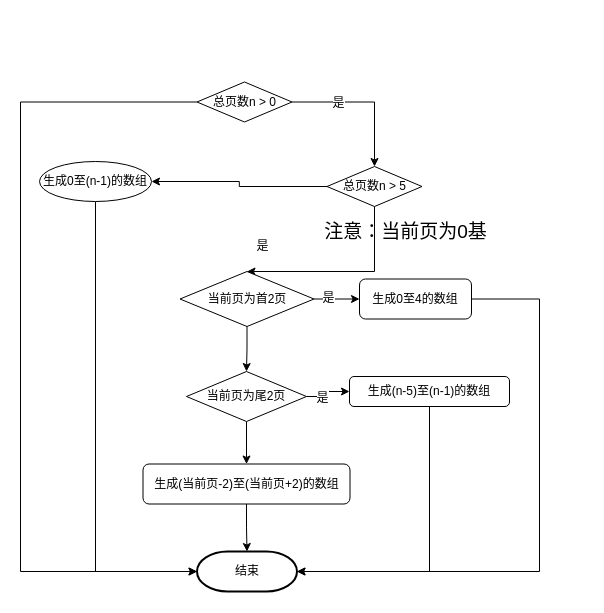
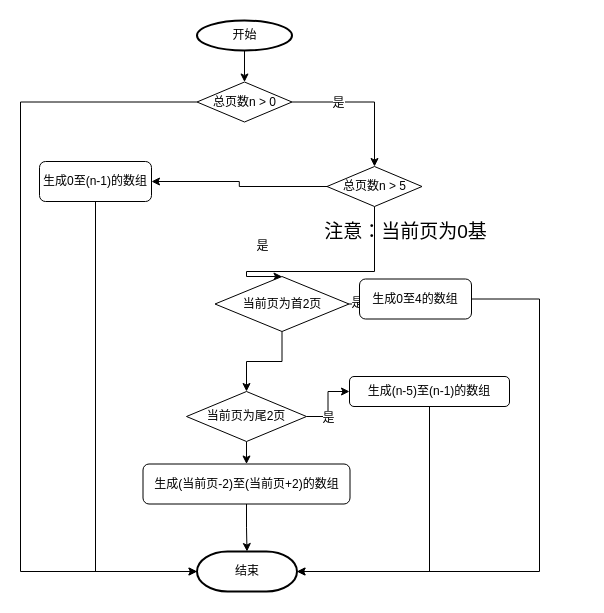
+ <mxCell id="23" value="开始" style="strokeWidth=2;html=1;shape=mxgraph.flowchart.start_1;whiteSpace=wrap;fontSize=12;" vertex="1" parent="1"><mxGeometry x="196.5" y="20" width="95" height="30" as="geometry" /></mxCell>
+ <mxCell id="22" style="edgeStyle=orthogonalEdgeStyle;rounded=0;orthogonalLoop=1;jettySize=auto;html=1;entryX=0.5;entryY=0;entryDx=0;entryDy=0;fontSize=12;" edge="1" parent="1" source="23" target="29"><mxGeometry relative="1" as="geometry" /></mxCell>
- <mxCell id="6" value="生成0至(n-1)的数组" style="ellipse;whiteSpace=wrap;html=1;" vertex="1" parent="1"><mxGeometry x="39" y="161" width="112" height="40" as="geometry" /></mxCell>
+ <mxCell id="6" value="生成0至(n-1)的数组" style="rounded=1;whiteSpace=wrap;html=1;" vertex="1" parent="1"><mxGeometry x="39" y="161" width="112" height="40" as="geometry" /></mxCell>
- <mxCell id="10" value="当前页为首2页" style="rhombus;whiteSpace=wrap;html=1;" vertex="1" parent="1"><mxGeometry x="179.5" y="271" width="134" height="55" as="geometry" /></mxCell>
+ <mxCell id="10" value="当前页为首2页" style="rhombus;whiteSpace=wrap;html=1;" vertex="1" parent="1"><mxGeometry x="214.5" y="276" width="134" height="55" as="geometry" /></mxCell>
- <mxCell id="16" value="当前页为尾2页" style="rhombus;whiteSpace=wrap;html=1;" vertex="1" parent="1"><mxGeometry x="186" y="371" width="120" height="50" as="geometry" /></mxCell>
+ <mxCell id="16" value="当前页为尾2页" style="rhombus;whiteSpace=wrap;html=1;" vertex="1" parent="1"><mxGeometry x="186" y="391" width="120" height="50" as="geometry" /></mxCell>
